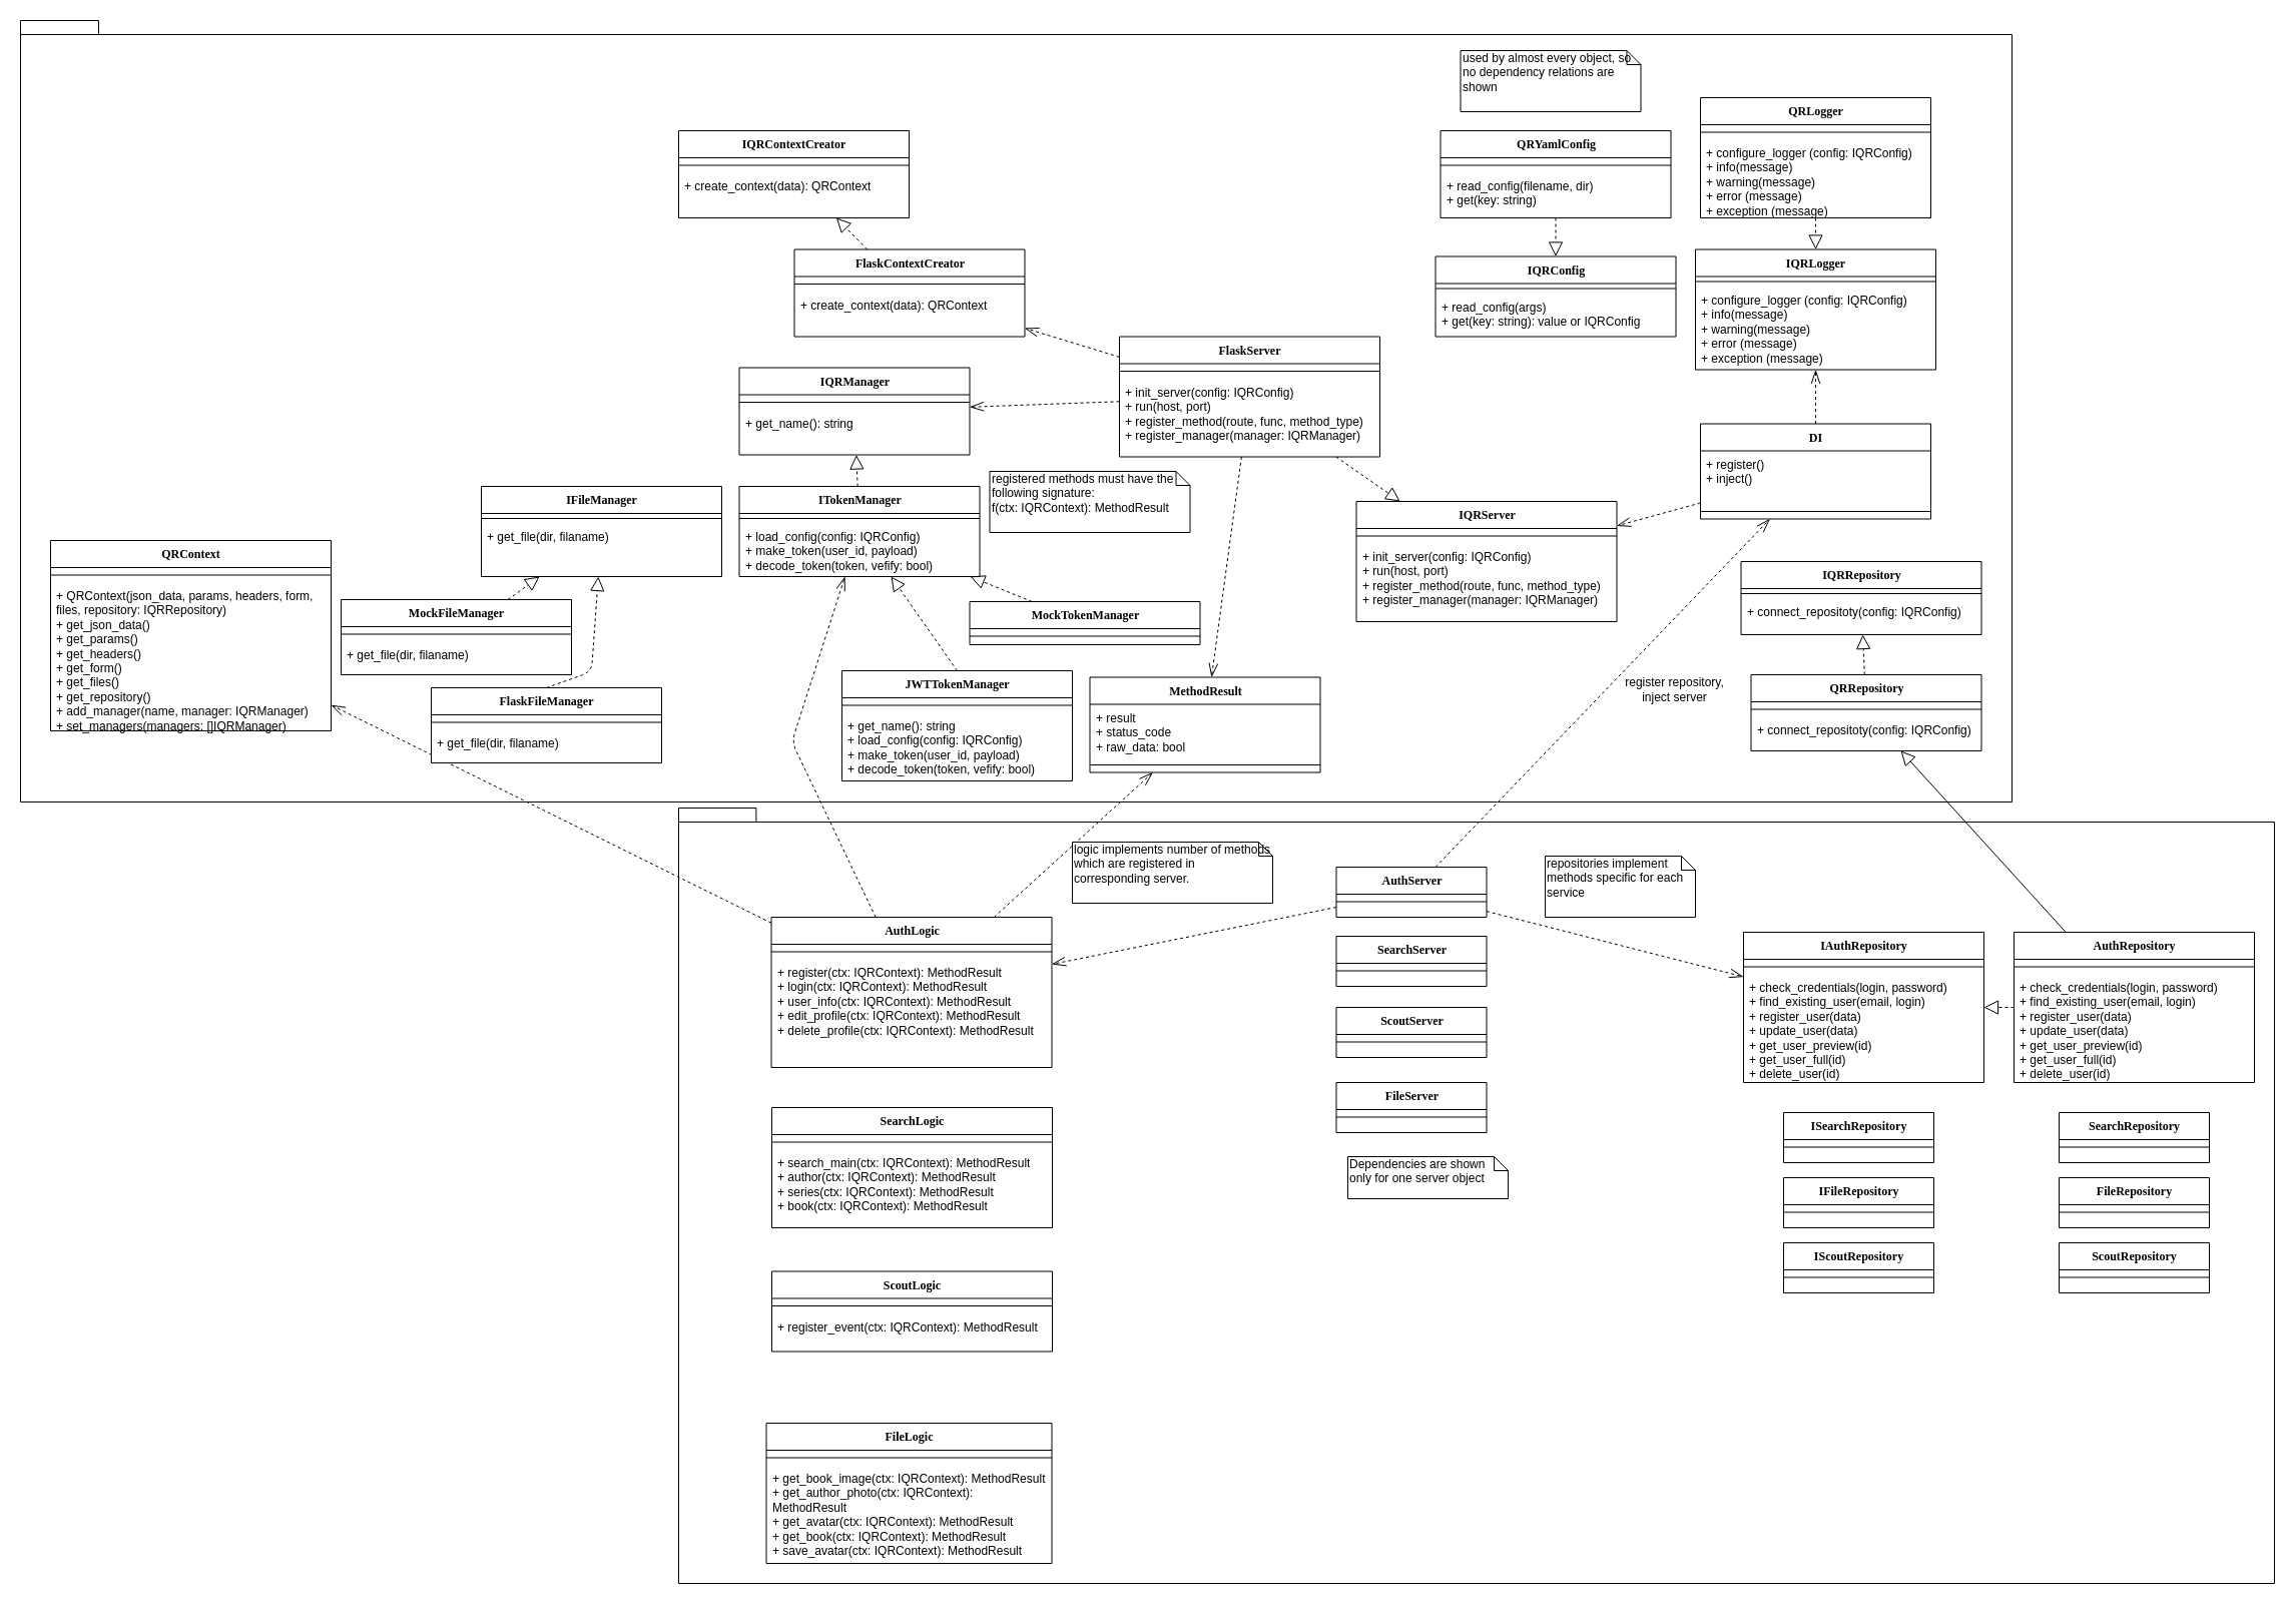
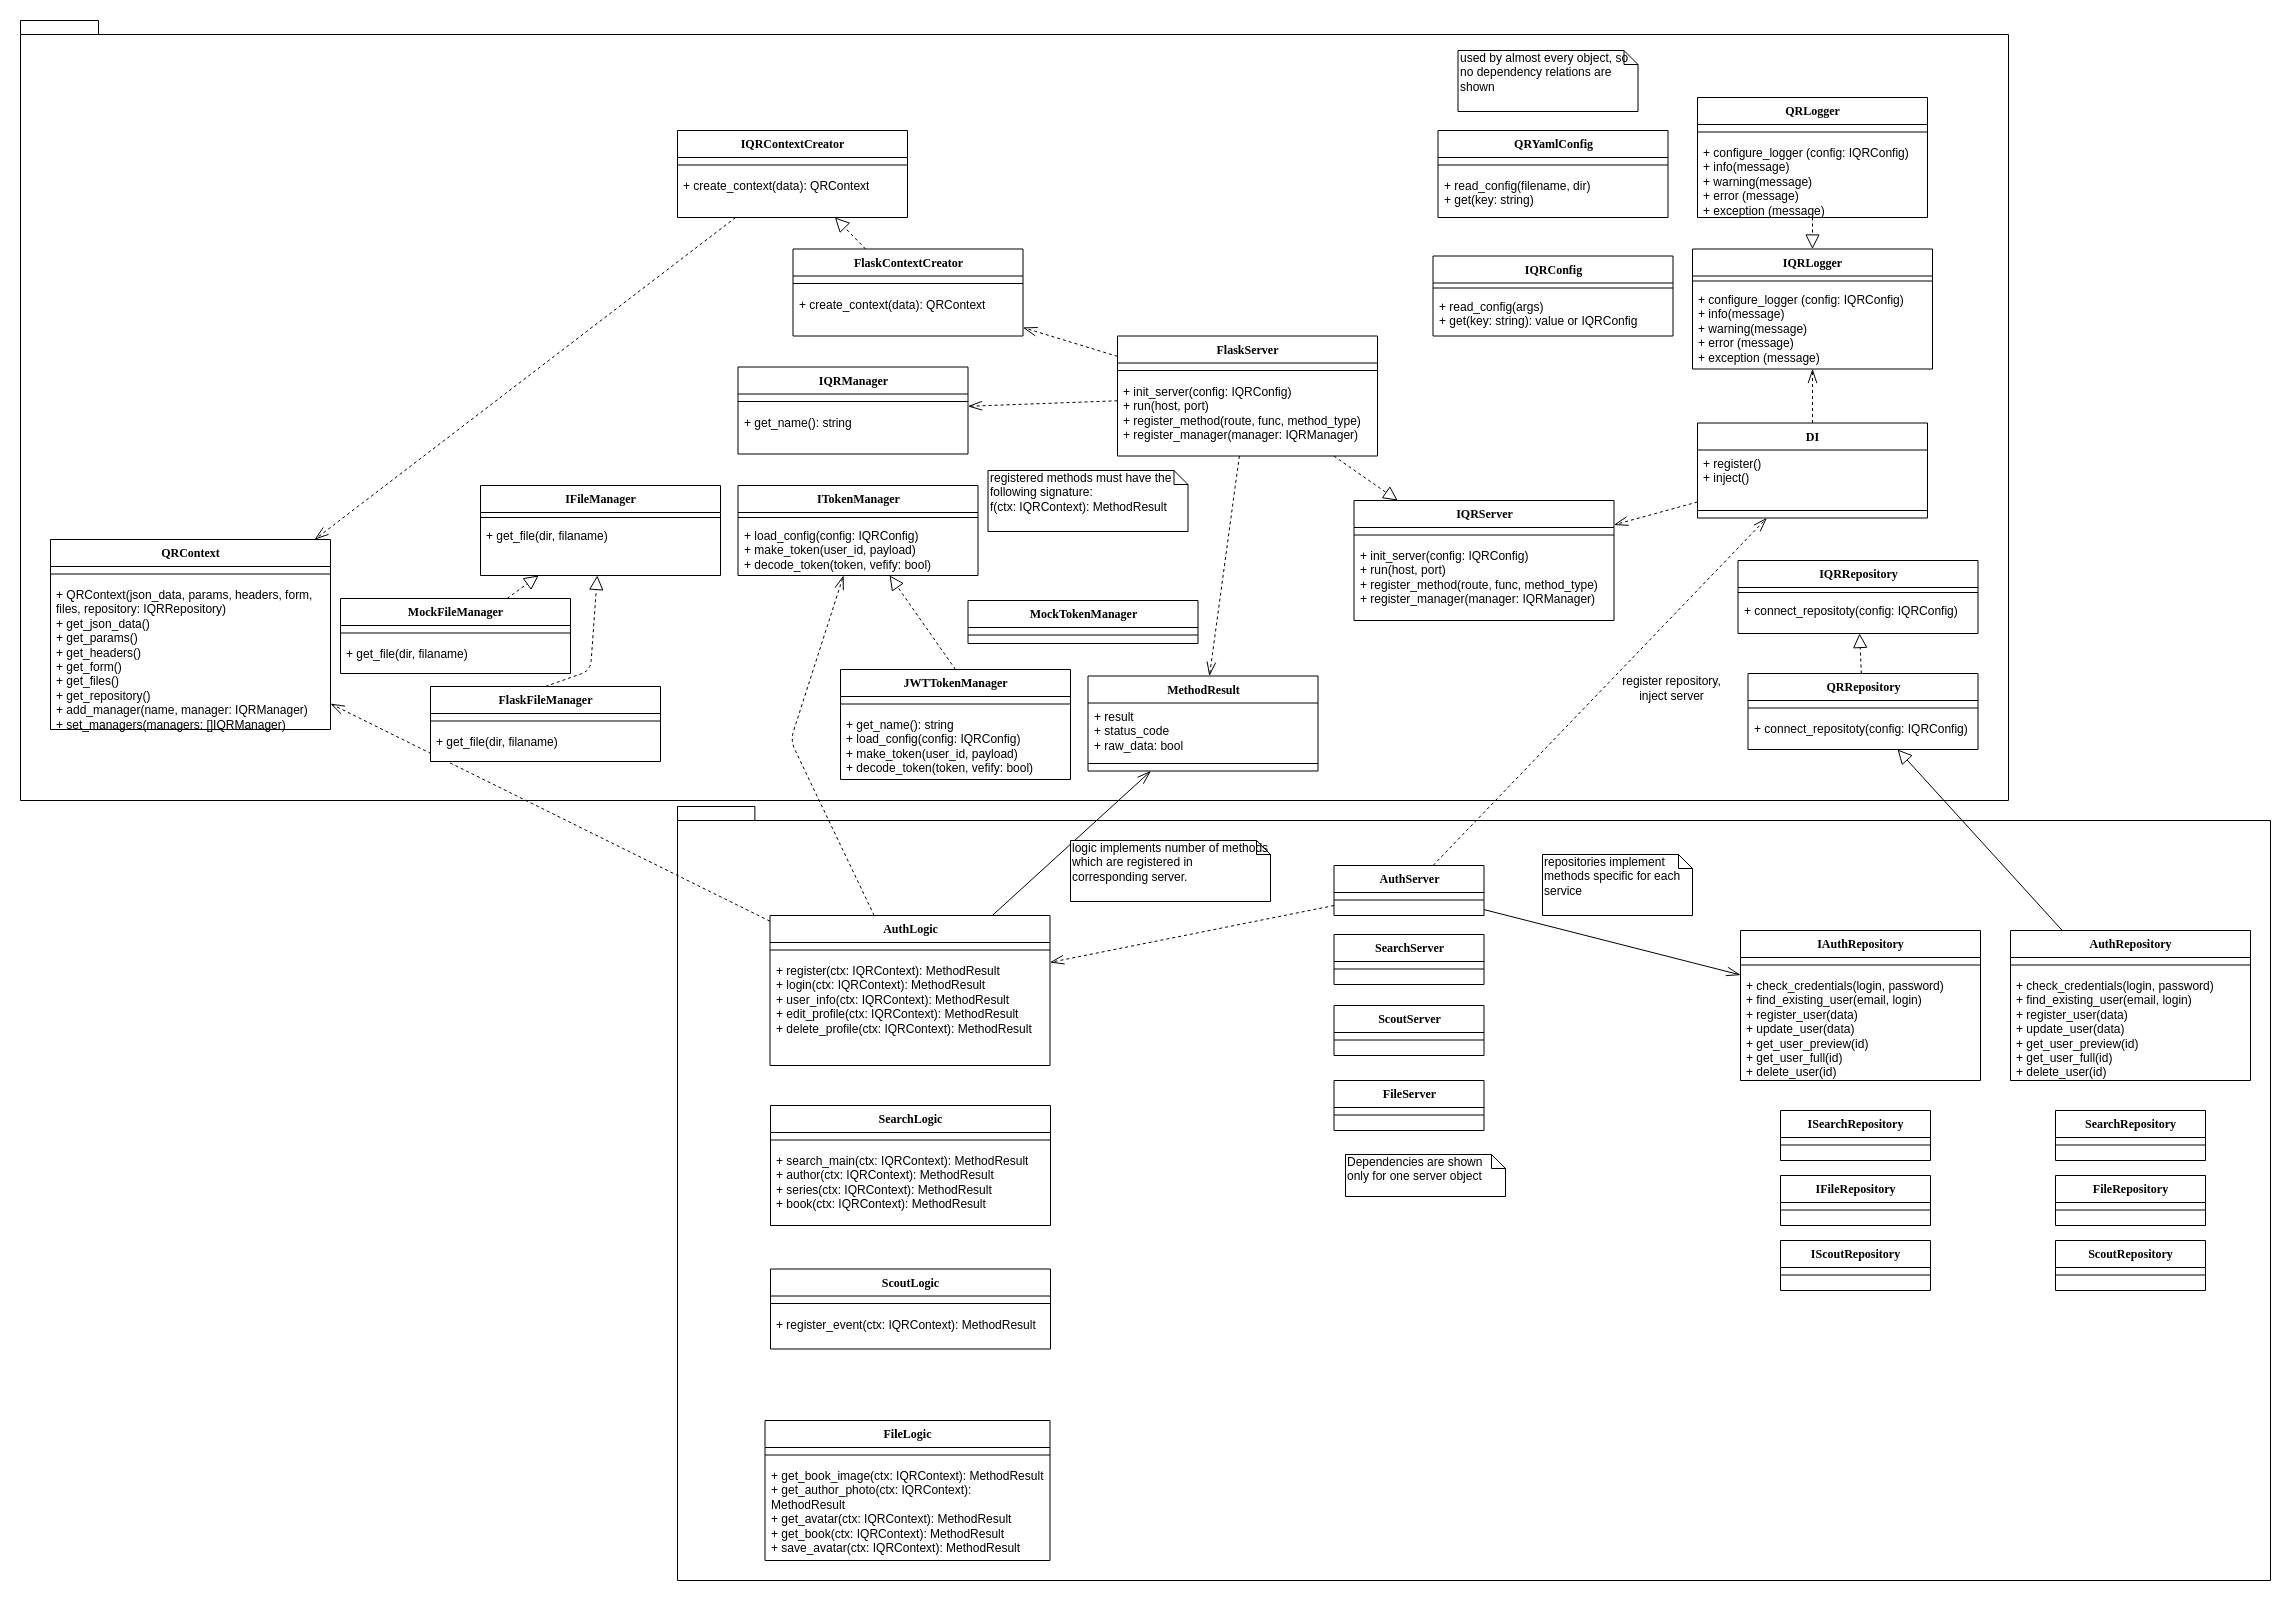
- <mxCell id="15" value="" style="endArrow=block;dashed=1;endFill=0;endSize=12;html=1;" parent="1" source="16" target="12" edge="1"><mxGeometry width="160" relative="1" as="geometry"><mxPoint x="1702.5" y="138.5" as="sourcePoint" /><mxPoint x="1337.5" y="157.427" as="targetPoint" /></mxGeometry></mxCell>
+ <mxCell id="49" value="" style="endArrow=openThin;dashed=1;endFill=0;endSize=12;html=1;" parent="1" source="40" target="37" edge="1"><mxGeometry width="160" relative="1" as="geometry"><mxPoint x="643" y="44.5" as="sourcePoint" /><mxPoint x="643" y="13.5" as="targetPoint" /></mxGeometry></mxCell>
- <mxCell id="36" value="" style="endArrow=block;dashed=1;endFill=0;endSize=12;html=1;" parent="1" source="26" target="33" edge="1"><mxGeometry width="160" relative="1" as="geometry"><mxPoint x="1427.5" y="657" as="sourcePoint" /><mxPoint x="1427.5" y="617" as="targetPoint" /></mxGeometry></mxCell>
- <mxCell id="130" value="" style="endArrow=block;dashed=1;endFill=0;endSize=12;html=1;" edge="1" parent="1" source="128" target="26"><mxGeometry width="160" relative="1" as="geometry"><mxPoint x="625" y="690" as="sourcePoint" /><mxPoint x="614.5" y="585" as="targetPoint" /></mxGeometry></mxCell>
- <mxCell id="71" value="" style="endArrow=openThin;dashed=1;endFill=0;endSize=12;html=1;" parent="1" source="68" target="43" edge="1"><mxGeometry width="160" relative="1" as="geometry"><mxPoint x="1310.228" y="680" as="sourcePoint" /><mxPoint x="1175.57" y="770" as="targetPoint" /></mxGeometry></mxCell>
+ <mxCell id="71" value="" style="endArrow=openThin;dashed=0;endFill=0;endSize=12;html=1;" parent="1" source="68" target="43" edge="1"><mxGeometry width="160" relative="1" as="geometry"><mxPoint x="1310.228" y="680" as="sourcePoint" /><mxPoint x="1175.57" y="770" as="targetPoint" /></mxGeometry></mxCell>
- <mxCell id="101" value="" style="endArrow=openThin;dashed=1;endFill=0;endSize=12;html=1;" parent="1" source="66" target="91" edge="1"><mxGeometry width="160" relative="1" as="geometry"><mxPoint x="1360" y="979.36" as="sourcePoint" /><mxPoint x="1080" y="995.64" as="targetPoint" /></mxGeometry></mxCell>
+ <mxCell id="101" value="" style="endArrow=openThin;dashed=0;endFill=0;endSize=12;html=1;" parent="1" source="66" target="91" edge="1"><mxGeometry width="160" relative="1" as="geometry"><mxPoint x="1360" y="979.36" as="sourcePoint" /><mxPoint x="1080" y="995.64" as="targetPoint" /></mxGeometry></mxCell>
- <mxCell id="106" value="" style="endArrow=block;dashed=1;endFill=0;endSize=12;html=1;" parent="1" source="103" target="91" edge="1"><mxGeometry width="160" relative="1" as="geometry"><mxPoint x="1784.5" y="367" as="sourcePoint" /><mxPoint x="1784.5" y="398.5" as="targetPoint" /></mxGeometry></mxCell>
